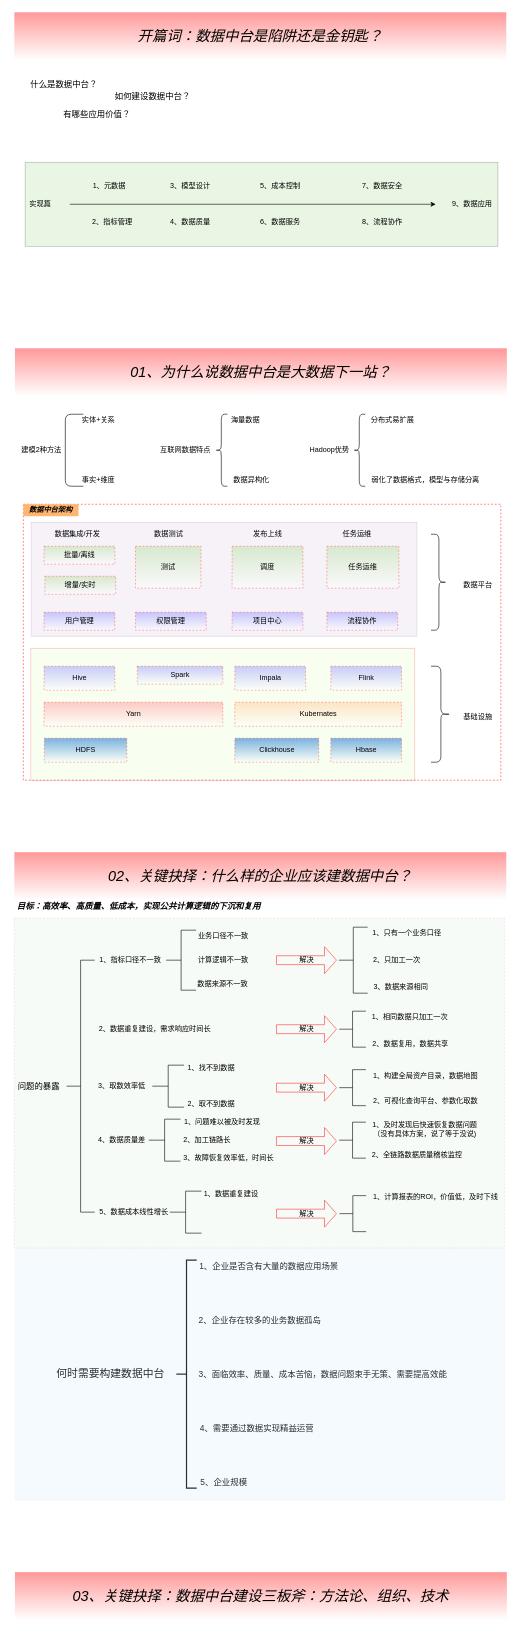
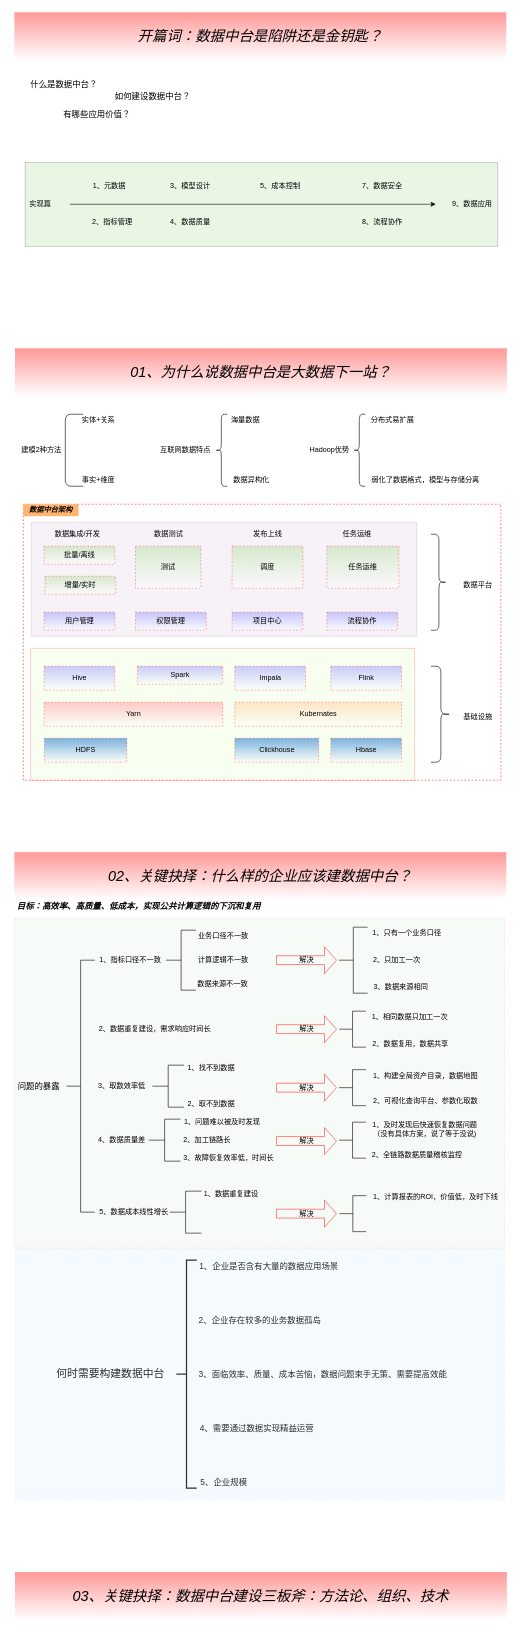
- <mxCell id="18" value="6、数据服务" style="text;html=1;align=center;verticalAlign=middle;resizable=0;points=[];autosize=1;strokeColor=none;" parent="1" vertex="1"><mxGeometry x="425.5" y="360" width="80" height="20" as="geometry" /></mxCell>
